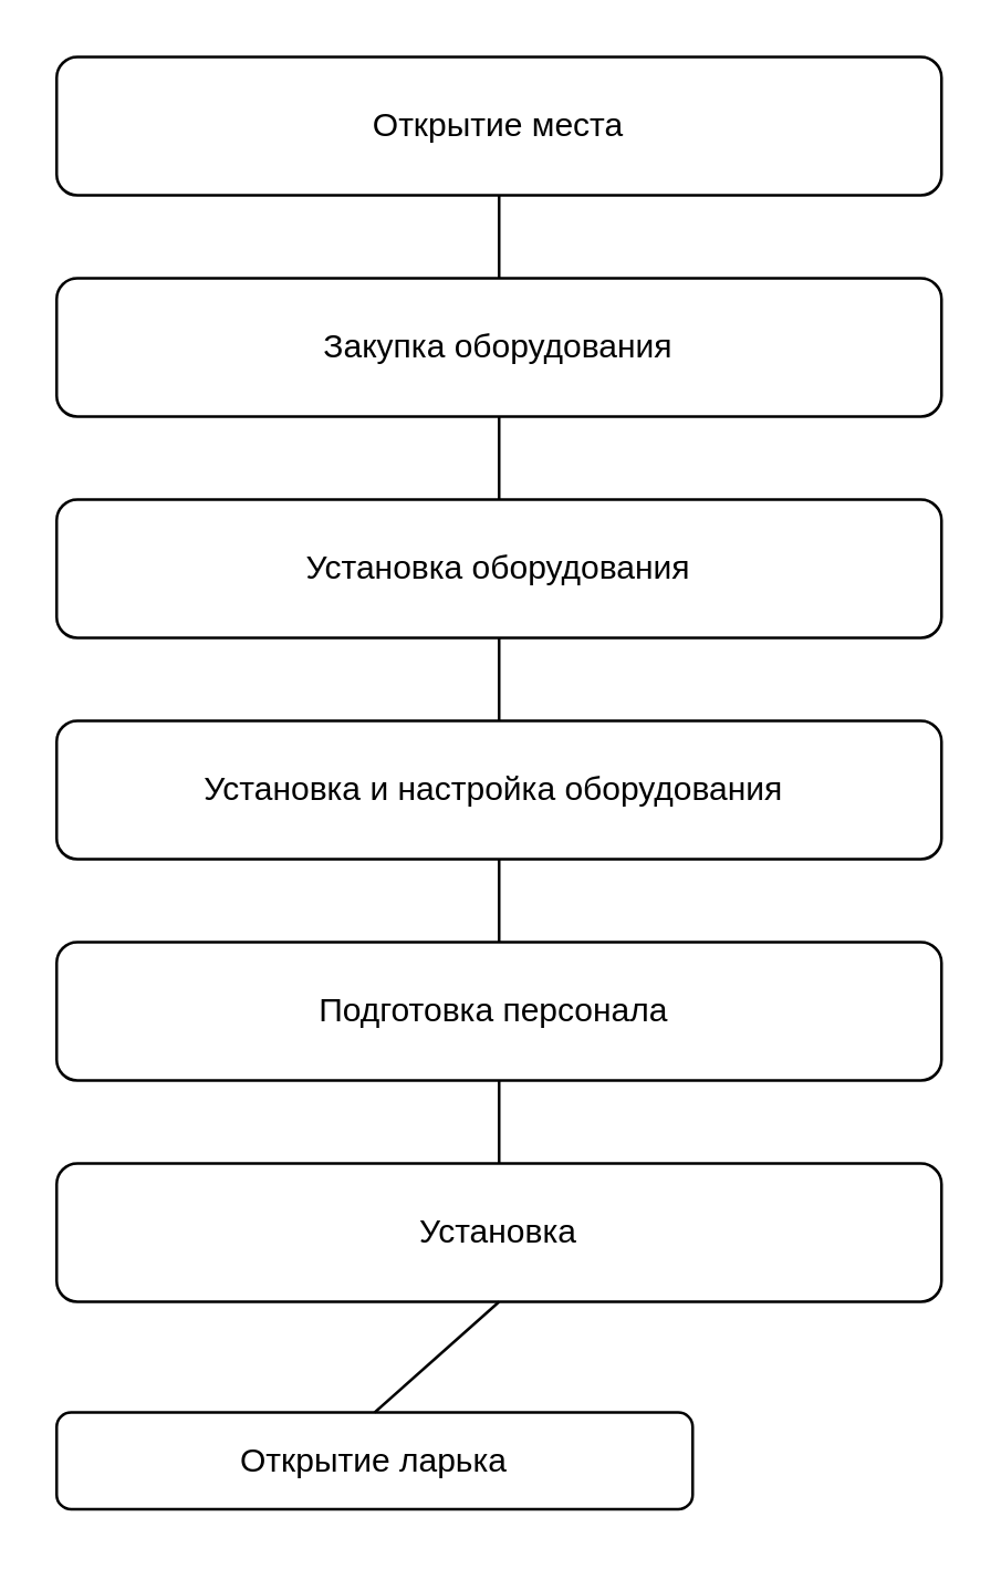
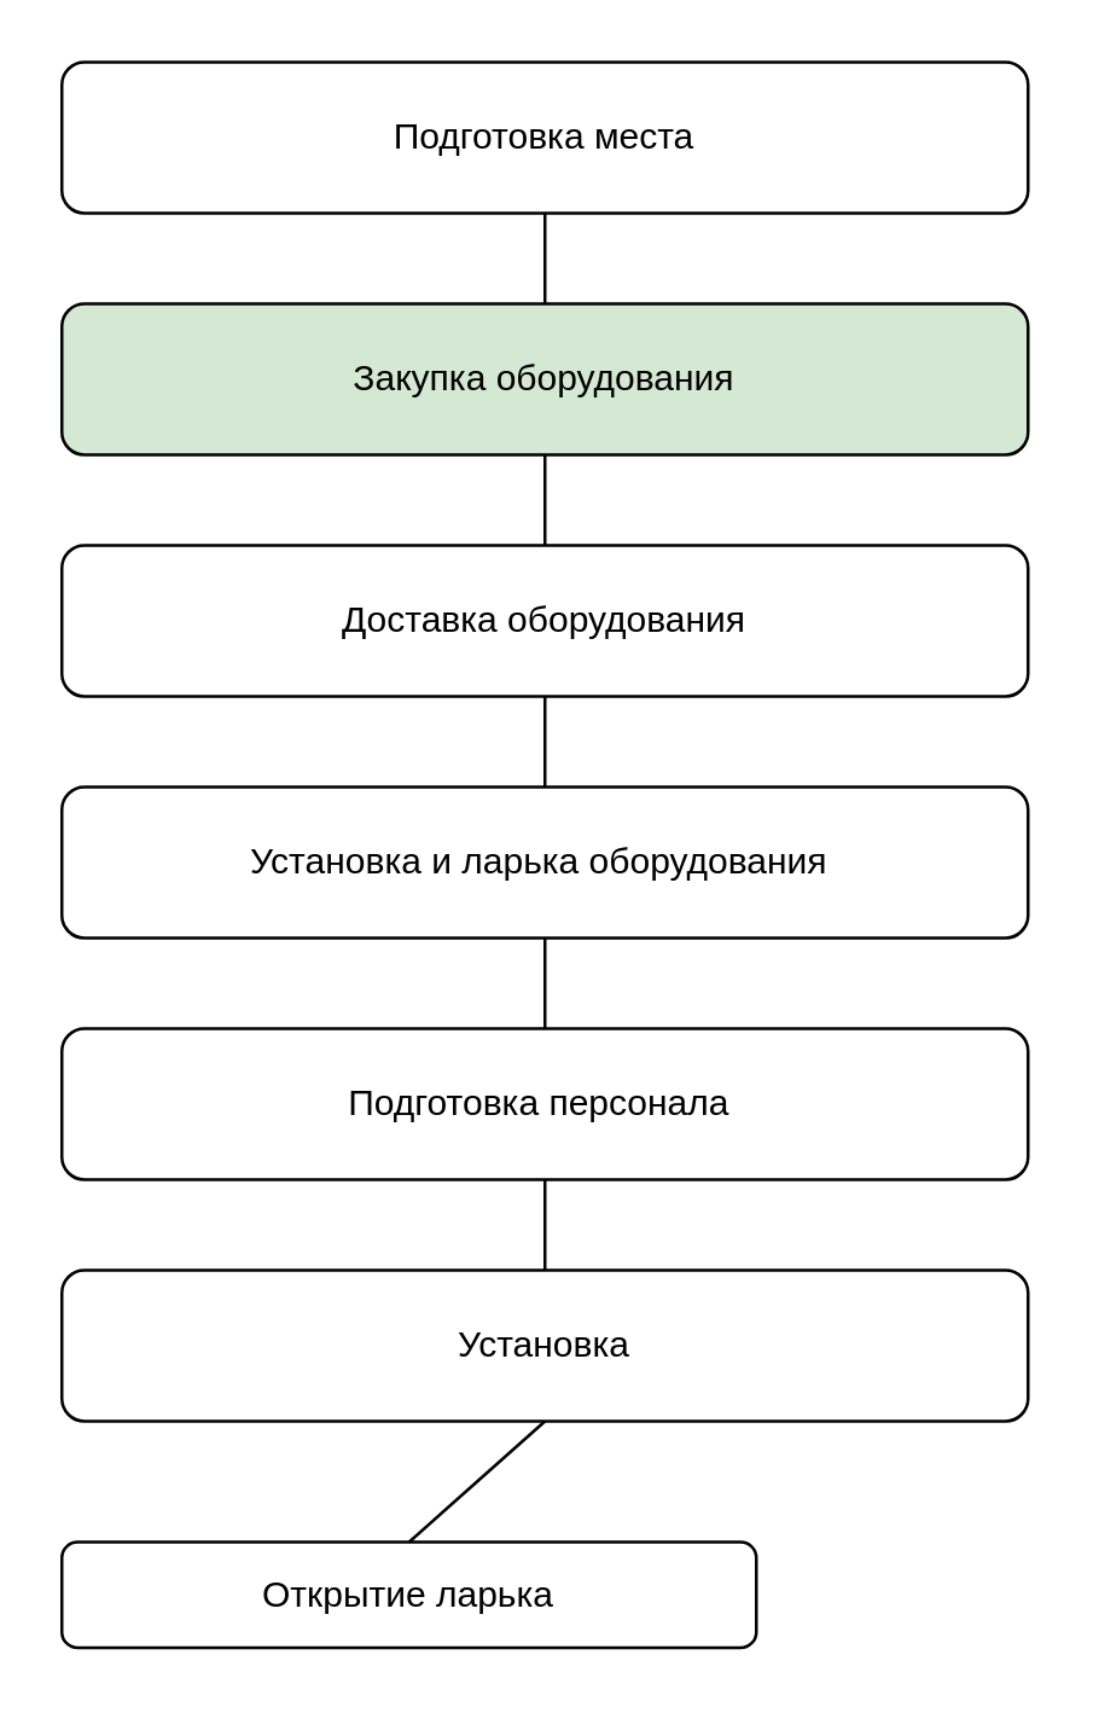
- <mxCell id="2" value="Открытие места" style="rounded=1;whiteSpace=wrap;html=1;" vertex="1" parent="1"><mxGeometry x="20" y="20" width="320" height="50" as="geometry" /></mxCell>
+ <mxCell id="2" value="Подготовка места" style="rounded=1;whiteSpace=wrap;html=1;" vertex="1" parent="1"><mxGeometry x="20" y="20" width="320" height="50" as="geometry" /></mxCell>
- <mxCell id="3" value="Закупка оборудования" style="rounded=1;whiteSpace=wrap;html=1;" vertex="1" parent="1"><mxGeometry x="20" y="100" width="320" height="50" as="geometry" /></mxCell>
+ <mxCell id="3" value="Закупка оборудования" style="rounded=1;whiteSpace=wrap;html=1;fillColor=#d5e8d4;" vertex="1" parent="1"><mxGeometry x="20" y="100" width="320" height="50" as="geometry" /></mxCell>
- <mxCell id="4" value="Установка оборудования" style="rounded=1;whiteSpace=wrap;html=1;" vertex="1" parent="1"><mxGeometry x="20" y="180" width="320" height="50" as="geometry" /></mxCell>
+ <mxCell id="4" value="Доставка оборудования" style="rounded=1;whiteSpace=wrap;html=1;" vertex="1" parent="1"><mxGeometry x="20" y="180" width="320" height="50" as="geometry" /></mxCell>
- <mxCell id="5" value="Установка и настройка оборудования&amp;nbsp;" style="rounded=1;whiteSpace=wrap;html=1;" vertex="1" parent="1"><mxGeometry x="20" y="260" width="320" height="50" as="geometry" /></mxCell>
+ <mxCell id="5" value="Установка и ларька оборудования&amp;nbsp;" style="rounded=1;whiteSpace=wrap;html=1;" vertex="1" parent="1"><mxGeometry x="20" y="260" width="320" height="50" as="geometry" /></mxCell>
